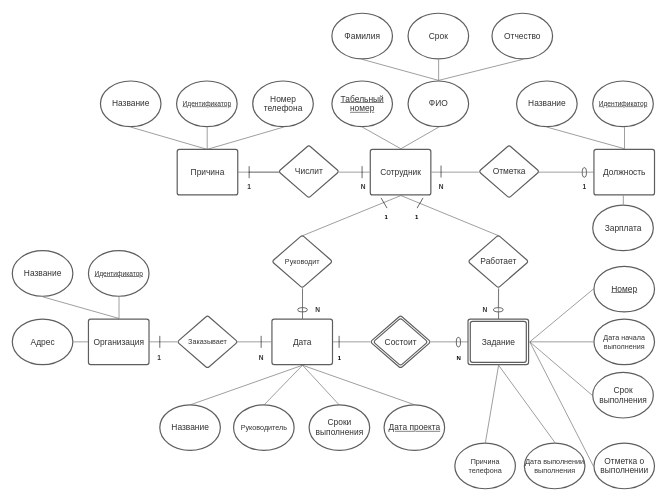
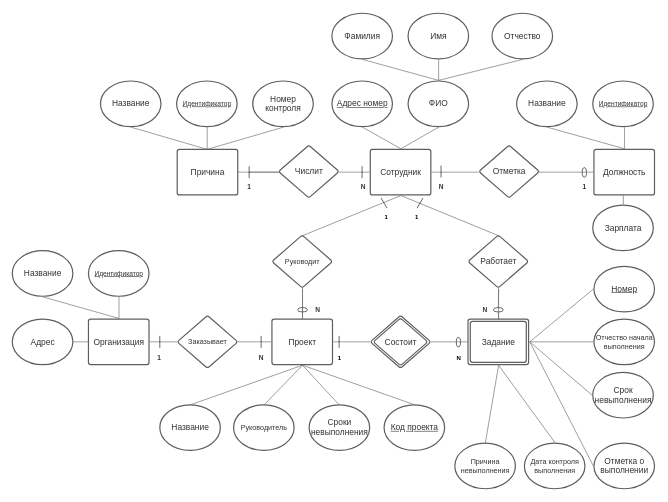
- <mxCell id="20" value="&lt;p style=&quot;align:center;margin-left:0;margin-right:0;margin-top:0px;margin-bottom:0px;text-indent:0;valign:middle;direction:ltr;&quot;&gt;&lt;font style=&quot;font-size:14px;font-family:Arial;color:#333333;direction:ltr;letter-spacing:0px;line-height:100%;opacity:1&quot;&gt;Срок&lt;/font&gt;&lt;/p&gt;" style="text;vsdxID=9;fillColor=none;gradientColor=none;strokeColor=none;strokeWidth=2;spacingTop=-3;spacingBottom=-3;spacingLeft=-3;spacingRight=-3;labelBackgroundColor=none;rounded=1;html=1;whiteSpace=wrap;verticalAlign=middle;align=center;;html=1;" parent="18" vertex="1"><mxGeometry y="-0.2" width="101.6" height="76.2" as="geometry" /></mxCell>
+ <mxCell id="20" value="&lt;p style=&quot;align:center;margin-left:0;margin-right:0;margin-top:0px;margin-bottom:0px;text-indent:0;valign:middle;direction:ltr;&quot;&gt;&lt;font style=&quot;font-size:14px;font-family:Arial;color:#333333;direction:ltr;letter-spacing:0px;line-height:100%;opacity:1&quot;&gt;Имя&lt;/font&gt;&lt;/p&gt;" style="text;vsdxID=9;fillColor=none;gradientColor=none;strokeColor=none;strokeWidth=2;spacingTop=-3;spacingBottom=-3;spacingLeft=-3;spacingRight=-3;labelBackgroundColor=none;rounded=1;html=1;whiteSpace=wrap;verticalAlign=middle;align=center;;html=1;" parent="18" vertex="1"><mxGeometry y="-0.2" width="101.6" height="76.2" as="geometry" /></mxCell>
- <mxCell id="106" value="&lt;p style=&quot;align:center;margin-left:0;margin-right:0;margin-top:0px;margin-bottom:0px;text-indent:0;valign:middle;direction:ltr;&quot;&gt;&lt;font style=&quot;font-size:14px;font-family:Arial;color:#333333;direction:ltr;letter-spacing:0px;line-height:100%;opacity:1&quot;&gt;Номер телефона&lt;/font&gt;&lt;/p&gt;" style="text;vsdxID=58;fillColor=none;gradientColor=none;strokeColor=none;strokeWidth=2;spacingTop=-3;spacingBottom=-3;spacingLeft=-3;spacingRight=-3;labelBackgroundColor=none;rounded=1;html=1;whiteSpace=wrap;verticalAlign=middle;align=center;;html=1;" parent="104" vertex="1"><mxGeometry y="-0.2" width="101.6" height="76.2" as="geometry" /></mxCell>
+ <mxCell id="106" value="&lt;p style=&quot;align:center;margin-left:0;margin-right:0;margin-top:0px;margin-bottom:0px;text-indent:0;valign:middle;direction:ltr;&quot;&gt;&lt;font style=&quot;font-size:14px;font-family:Arial;color:#333333;direction:ltr;letter-spacing:0px;line-height:100%;opacity:1&quot;&gt;Номер контроля&lt;/font&gt;&lt;/p&gt;" style="text;vsdxID=58;fillColor=none;gradientColor=none;strokeColor=none;strokeWidth=2;spacingTop=-3;spacingBottom=-3;spacingLeft=-3;spacingRight=-3;labelBackgroundColor=none;rounded=1;html=1;whiteSpace=wrap;verticalAlign=middle;align=center;;html=1;" parent="104" vertex="1"><mxGeometry y="-0.2" width="101.6" height="76.2" as="geometry" /></mxCell>
- <mxCell id="26" value="&lt;p style=&quot;align:center;margin-left:0;margin-right:0;margin-top:0px;margin-bottom:0px;text-indent:0;valign:middle;direction:ltr;&quot;&gt;&lt;font style=&quot;font-size:14px;font-family:Arial;color:#333333;direction:ltr;letter-spacing:0px;line-height:100%;opacity:1&quot;&gt;&lt;u&gt;Табельный номер&lt;/u&gt;&lt;/font&gt;&lt;/p&gt;" style="text;vsdxID=13;fillColor=none;gradientColor=none;strokeColor=none;strokeWidth=2;spacingTop=-3;spacingBottom=-3;spacingLeft=-3;spacingRight=-3;labelBackgroundColor=none;rounded=1;html=1;whiteSpace=wrap;verticalAlign=middle;align=center;;html=1;" parent="24" vertex="1"><mxGeometry y="-0.2" width="101.6" height="76.2" as="geometry" /></mxCell>
+ <mxCell id="26" value="&lt;p style=&quot;align:center;margin-left:0;margin-right:0;margin-top:0px;margin-bottom:0px;text-indent:0;valign:middle;direction:ltr;&quot;&gt;&lt;font style=&quot;font-size:14px;font-family:Arial;color:#333333;direction:ltr;letter-spacing:0px;line-height:100%;opacity:1&quot;&gt;&lt;u&gt;Адрес номер&lt;/u&gt;&lt;/font&gt;&lt;/p&gt;" style="text;vsdxID=13;fillColor=none;gradientColor=none;strokeColor=none;strokeWidth=2;spacingTop=-3;spacingBottom=-3;spacingLeft=-3;spacingRight=-3;labelBackgroundColor=none;rounded=1;html=1;whiteSpace=wrap;verticalAlign=middle;align=center;;html=1;" parent="24" vertex="1"><mxGeometry y="-0.2" width="101.6" height="76.2" as="geometry" /></mxCell>
- <mxCell id="53" value="&lt;p style=&quot;align:center;margin-left:0;margin-right:0;margin-top:0px;margin-bottom:0px;text-indent:0;valign:middle;direction:ltr;&quot;&gt;&lt;font style=&quot;font-size:14px;font-family:Arial;color:#333333;direction:ltr;letter-spacing:0px;line-height:100%;opacity:1&quot;&gt;Дата&lt;/font&gt;&lt;/p&gt;" style="text;vsdxID=23;fillColor=none;gradientColor=none;strokeColor=none;strokeWidth=2;spacingTop=-3;spacingBottom=-3;spacingLeft=-3;spacingRight=-3;labelBackgroundColor=none;rounded=1;html=1;whiteSpace=wrap;verticalAlign=middle;align=center;;html=1;" parent="51" vertex="1"><mxGeometry y="-0.2" width="101.6" height="76.2" as="geometry" /></mxCell>
+ <mxCell id="53" value="&lt;p style=&quot;align:center;margin-left:0;margin-right:0;margin-top:0px;margin-bottom:0px;text-indent:0;valign:middle;direction:ltr;&quot;&gt;&lt;font style=&quot;font-size:14px;font-family:Arial;color:#333333;direction:ltr;letter-spacing:0px;line-height:100%;opacity:1&quot;&gt;Проект&lt;/font&gt;&lt;/p&gt;" style="text;vsdxID=23;fillColor=none;gradientColor=none;strokeColor=none;strokeWidth=2;spacingTop=-3;spacingBottom=-3;spacingLeft=-3;spacingRight=-3;labelBackgroundColor=none;rounded=1;html=1;whiteSpace=wrap;verticalAlign=middle;align=center;;html=1;" parent="51" vertex="1"><mxGeometry y="-0.2" width="101.6" height="76.2" as="geometry" /></mxCell>
- <mxCell id="124" value="&lt;p style=&quot;align:center;margin-left:0;margin-right:0;margin-top:0px;margin-bottom:0px;text-indent:0;valign:middle;direction:ltr;&quot;&gt;&lt;font style=&quot;font-size:12px;font-family:Arial;color:#333333;direction:ltr;letter-spacing:0px;line-height:100%;opacity:1&quot;&gt;Дата начала выполнения&lt;/font&gt;&lt;/p&gt;" style="text;vsdxID=71;fillColor=none;gradientColor=none;strokeColor=none;strokeWidth=2;spacingTop=-3;spacingBottom=-3;spacingLeft=-3;spacingRight=-3;labelBackgroundColor=none;rounded=1;html=1;whiteSpace=wrap;verticalAlign=middle;align=center;;html=1;" parent="122" vertex="1"><mxGeometry y="-0.2" width="101.6" height="76.2" as="geometry" /></mxCell>
+ <mxCell id="124" value="&lt;p style=&quot;align:center;margin-left:0;margin-right:0;margin-top:0px;margin-bottom:0px;text-indent:0;valign:middle;direction:ltr;&quot;&gt;&lt;font style=&quot;font-size:12px;font-family:Arial;color:#333333;direction:ltr;letter-spacing:0px;line-height:100%;opacity:1&quot;&gt;Отчество начала выполнения&lt;/font&gt;&lt;/p&gt;" style="text;vsdxID=71;fillColor=none;gradientColor=none;strokeColor=none;strokeWidth=2;spacingTop=-3;spacingBottom=-3;spacingLeft=-3;spacingRight=-3;labelBackgroundColor=none;rounded=1;html=1;whiteSpace=wrap;verticalAlign=middle;align=center;;html=1;" parent="122" vertex="1"><mxGeometry y="-0.2" width="101.6" height="76.2" as="geometry" /></mxCell>
- <mxCell id="127" value="&lt;p style=&quot;align:center;margin-left:0;margin-right:0;margin-top:0px;margin-bottom:0px;text-indent:0;valign:middle;direction:ltr;&quot;&gt;&lt;font style=&quot;font-size:14px;font-family:Arial;color:#333333;direction:ltr;letter-spacing:0px;line-height:100%;opacity:1&quot;&gt;Срок выполнения&lt;/font&gt;&lt;/p&gt;" style="text;vsdxID=73;fillColor=none;gradientColor=none;strokeColor=none;strokeWidth=2;spacingTop=-3;spacingBottom=-3;spacingLeft=-3;spacingRight=-3;labelBackgroundColor=none;rounded=1;html=1;whiteSpace=wrap;verticalAlign=middle;align=center;;html=1;" parent="125" vertex="1"><mxGeometry y="-0.2" width="101.6" height="76.2" as="geometry" /></mxCell>
+ <mxCell id="127" value="&lt;p style=&quot;align:center;margin-left:0;margin-right:0;margin-top:0px;margin-bottom:0px;text-indent:0;valign:middle;direction:ltr;&quot;&gt;&lt;font style=&quot;font-size:14px;font-family:Arial;color:#333333;direction:ltr;letter-spacing:0px;line-height:100%;opacity:1&quot;&gt;Срок невыполнения&lt;/font&gt;&lt;/p&gt;" style="text;vsdxID=73;fillColor=none;gradientColor=none;strokeColor=none;strokeWidth=2;spacingTop=-3;spacingBottom=-3;spacingLeft=-3;spacingRight=-3;labelBackgroundColor=none;rounded=1;html=1;whiteSpace=wrap;verticalAlign=middle;align=center;;html=1;" parent="125" vertex="1"><mxGeometry y="-0.2" width="101.6" height="76.2" as="geometry" /></mxCell>
- <mxCell id="118" value="&lt;p style=&quot;align:center;margin-left:0;margin-right:0;margin-top:0px;margin-bottom:0px;text-indent:0;valign:middle;direction:ltr;&quot;&gt;&lt;font style=&quot;font-size:14px;font-family:Arial;color:#333333;direction:ltr;letter-spacing:0px;line-height:100%;opacity:1&quot;&gt;Сроки выполнения&lt;/font&gt;&lt;/p&gt;" style="text;vsdxID=67;fillColor=none;gradientColor=none;strokeColor=none;strokeWidth=2;spacingTop=-3;spacingBottom=-3;spacingLeft=-3;spacingRight=-3;labelBackgroundColor=none;rounded=1;html=1;whiteSpace=wrap;verticalAlign=middle;align=center;;html=1;" parent="116" vertex="1"><mxGeometry y="-0.2" width="101.6" height="76.2" as="geometry" /></mxCell>
+ <mxCell id="118" value="&lt;p style=&quot;align:center;margin-left:0;margin-right:0;margin-top:0px;margin-bottom:0px;text-indent:0;valign:middle;direction:ltr;&quot;&gt;&lt;font style=&quot;font-size:14px;font-family:Arial;color:#333333;direction:ltr;letter-spacing:0px;line-height:100%;opacity:1&quot;&gt;Сроки невыполнения&lt;/font&gt;&lt;/p&gt;" style="text;vsdxID=67;fillColor=none;gradientColor=none;strokeColor=none;strokeWidth=2;spacingTop=-3;spacingBottom=-3;spacingLeft=-3;spacingRight=-3;labelBackgroundColor=none;rounded=1;html=1;whiteSpace=wrap;verticalAlign=middle;align=center;;html=1;" parent="116" vertex="1"><mxGeometry y="-0.2" width="101.6" height="76.2" as="geometry" /></mxCell>
- <mxCell id="112" value="&lt;p style=&quot;align:center;margin-left:0;margin-right:0;margin-top:0px;margin-bottom:0px;text-indent:0;valign:middle;direction:ltr;&quot;&gt;&lt;font style=&quot;font-size:14px;font-family:Arial;color:#333333;direction:ltr;letter-spacing:0px;line-height:100%;opacity:1&quot;&gt;&lt;u&gt;Дата проекта&lt;/u&gt;&lt;/font&gt;&lt;/p&gt;" style="text;vsdxID=63;fillColor=none;gradientColor=none;strokeColor=none;strokeWidth=2;spacingTop=-3;spacingBottom=-3;spacingLeft=-3;spacingRight=-3;labelBackgroundColor=none;rounded=1;html=1;whiteSpace=wrap;verticalAlign=middle;align=center;;html=1;" parent="110" vertex="1"><mxGeometry y="-0.2" width="101.6" height="76.2" as="geometry" /></mxCell>
+ <mxCell id="112" value="&lt;p style=&quot;align:center;margin-left:0;margin-right:0;margin-top:0px;margin-bottom:0px;text-indent:0;valign:middle;direction:ltr;&quot;&gt;&lt;font style=&quot;font-size:14px;font-family:Arial;color:#333333;direction:ltr;letter-spacing:0px;line-height:100%;opacity:1&quot;&gt;&lt;u&gt;Код проекта&lt;/u&gt;&lt;/font&gt;&lt;/p&gt;" style="text;vsdxID=63;fillColor=none;gradientColor=none;strokeColor=none;strokeWidth=2;spacingTop=-3;spacingBottom=-3;spacingLeft=-3;spacingRight=-3;labelBackgroundColor=none;rounded=1;html=1;whiteSpace=wrap;verticalAlign=middle;align=center;;html=1;" parent="110" vertex="1"><mxGeometry y="-0.2" width="101.6" height="76.2" as="geometry" /></mxCell>
- <mxCell id="136" value="&lt;p style=&quot;align:center;margin-left:0;margin-right:0;margin-top:0px;margin-bottom:0px;text-indent:0;valign:middle;direction:ltr;&quot;&gt;&lt;font style=&quot;font-size:12px;font-family:Arial;color:#333333;direction:ltr;letter-spacing:0px;line-height:100%;opacity:1&quot;&gt;Причина телефона&lt;/font&gt;&lt;/p&gt;" style="text;vsdxID=79;fillColor=none;gradientColor=none;strokeColor=none;strokeWidth=2;spacingTop=-3;spacingBottom=-3;spacingLeft=-3;spacingRight=-3;labelBackgroundColor=none;rounded=1;html=1;whiteSpace=wrap;verticalAlign=middle;align=center;;html=1;" parent="134" vertex="1"><mxGeometry y="-0.2" width="101.6" height="76.2" as="geometry" /></mxCell>
+ <mxCell id="136" value="&lt;p style=&quot;align:center;margin-left:0;margin-right:0;margin-top:0px;margin-bottom:0px;text-indent:0;valign:middle;direction:ltr;&quot;&gt;&lt;font style=&quot;font-size:12px;font-family:Arial;color:#333333;direction:ltr;letter-spacing:0px;line-height:100%;opacity:1&quot;&gt;Причина невыполнения&lt;/font&gt;&lt;/p&gt;" style="text;vsdxID=79;fillColor=none;gradientColor=none;strokeColor=none;strokeWidth=2;spacingTop=-3;spacingBottom=-3;spacingLeft=-3;spacingRight=-3;labelBackgroundColor=none;rounded=1;html=1;whiteSpace=wrap;verticalAlign=middle;align=center;;html=1;" parent="134" vertex="1"><mxGeometry y="-0.2" width="101.6" height="76.2" as="geometry" /></mxCell>
- <mxCell id="133" value="&lt;p style=&quot;align:center;margin-left:0;margin-right:0;margin-top:0px;margin-bottom:0px;text-indent:0;valign:middle;direction:ltr;&quot;&gt;&lt;font style=&quot;font-size:12px;font-family:Arial;color:#333333;direction:ltr;letter-spacing:0px;line-height:100%;opacity:1&quot;&gt;Дата выполнении выполнения&lt;/font&gt;&lt;/p&gt;" style="text;vsdxID=77;fillColor=none;gradientColor=none;strokeColor=none;strokeWidth=2;spacingTop=-3;spacingBottom=-3;spacingLeft=-3;spacingRight=-3;labelBackgroundColor=none;rounded=1;html=1;whiteSpace=wrap;verticalAlign=middle;align=center;;html=1;" parent="131" vertex="1"><mxGeometry y="-0.2" width="101.6" height="76.2" as="geometry" /></mxCell>
+ <mxCell id="133" value="&lt;p style=&quot;align:center;margin-left:0;margin-right:0;margin-top:0px;margin-bottom:0px;text-indent:0;valign:middle;direction:ltr;&quot;&gt;&lt;font style=&quot;font-size:12px;font-family:Arial;color:#333333;direction:ltr;letter-spacing:0px;line-height:100%;opacity:1&quot;&gt;Дата контроля выполнения&lt;/font&gt;&lt;/p&gt;" style="text;vsdxID=77;fillColor=none;gradientColor=none;strokeColor=none;strokeWidth=2;spacingTop=-3;spacingBottom=-3;spacingLeft=-3;spacingRight=-3;labelBackgroundColor=none;rounded=1;html=1;whiteSpace=wrap;verticalAlign=middle;align=center;;html=1;" parent="131" vertex="1"><mxGeometry y="-0.2" width="101.6" height="76.2" as="geometry" /></mxCell>
